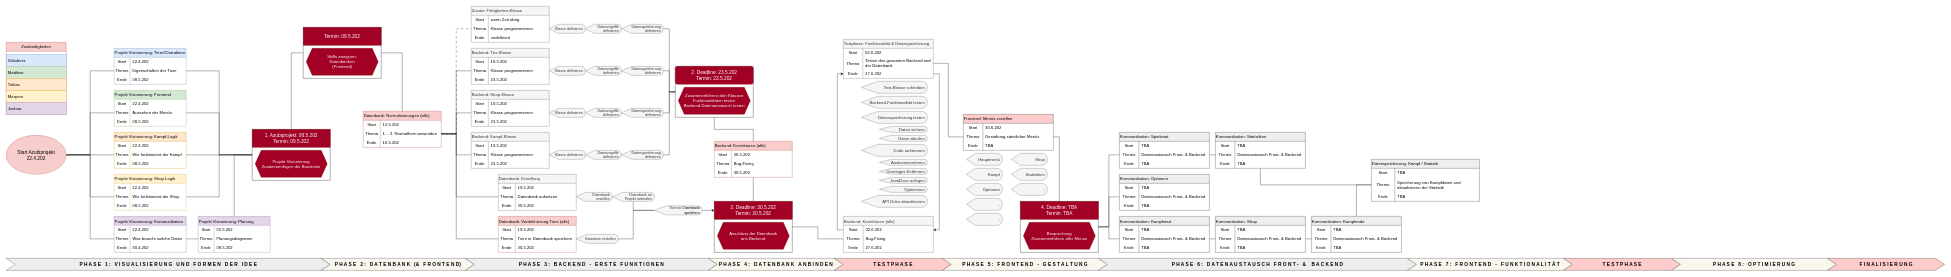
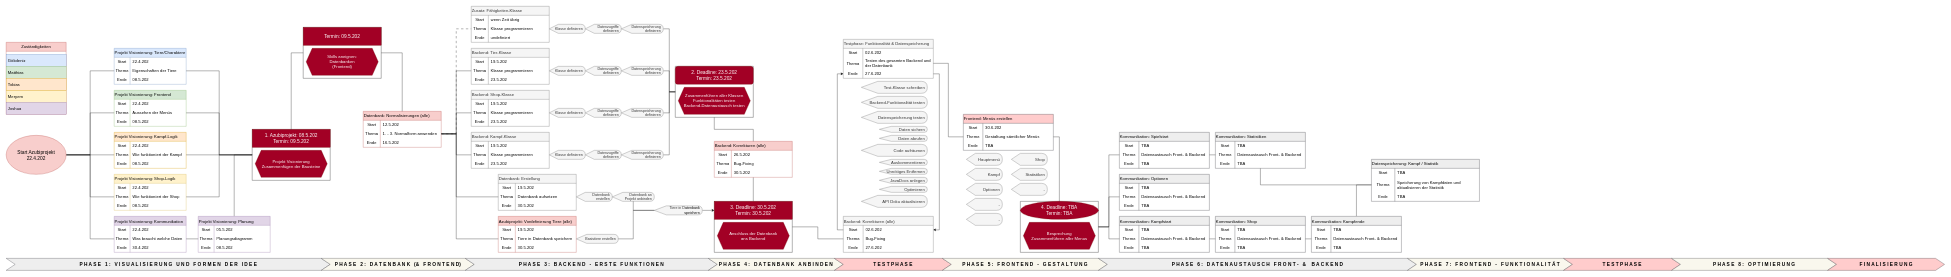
- <mxCell id="319" value="4. Deadline: TBA&lt;br&gt;Termin: TBA" style="rounded=0;whiteSpace=wrap;html=1;fontSize=16;fillColor=#a20025;fontColor=#ffffff;strokeColor=#6F0000;" parent="318" vertex="1"><mxGeometry width="260" height="60" as="geometry" /></mxCell>
+ <mxCell id="319" value="4. Deadline: TBA&lt;br&gt;Termin: TBA" style="ellipse;whiteSpace=wrap;html=1;fontSize=16;fillColor=#a20025;fontColor=#ffffff;strokeColor=#6F0000;" parent="318" vertex="1"><mxGeometry width="260" height="60" as="geometry" /></mxCell>
- <mxCell id="124" value="Datenbank: Vordefinierung Tiere (alle)" style="shape=table;startSize=30;container=1;collapsible=0;childLayout=tableLayout;fixedRows=1;rowLines=0;fontStyle=0;strokeColor=#b85450;fontSize=14;align=left;fillColor=#f8cecc;" parent="1" vertex="1"><mxGeometry x="1660" y="720" width="260" height="120" as="geometry" /></mxCell>
+ <mxCell id="124" value="Azubiprojekt: Vordefinierung Tiere (alle)" style="shape=table;startSize=30;container=1;collapsible=0;childLayout=tableLayout;fixedRows=1;rowLines=0;fontStyle=0;strokeColor=#b85450;fontSize=14;align=left;fillColor=#f8cecc;" parent="1" vertex="1"><mxGeometry x="1660" y="720" width="260" height="120" as="geometry" /></mxCell>
